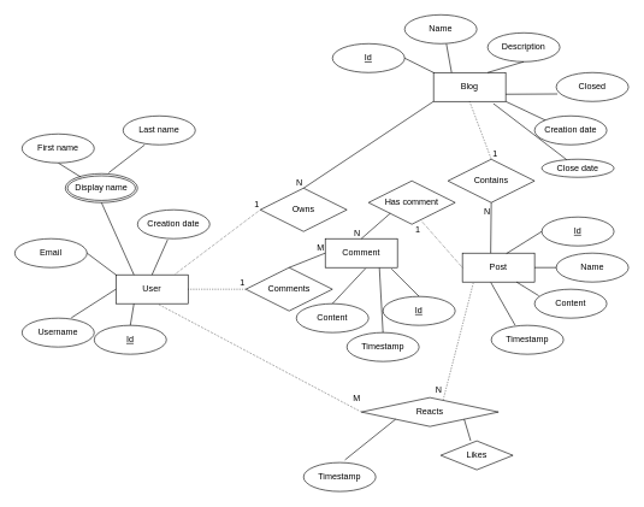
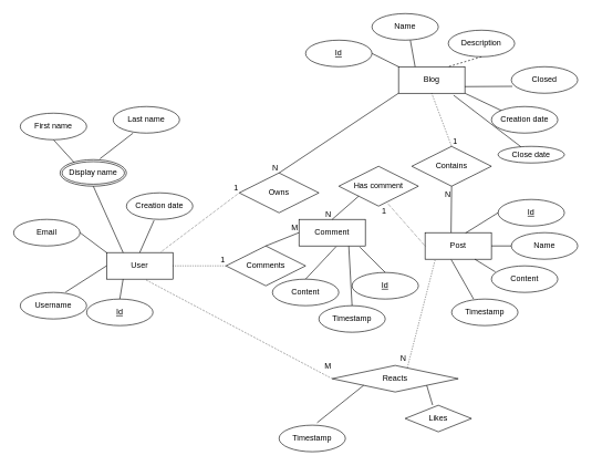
- <mxCell id="14" value="" style="endArrow=none;html=1;rounded=0;exitX=0.5;exitY=1;exitDx=0;exitDy=0;entryX=0.75;entryY=0;entryDx=0;entryDy=0;" parent="1" source="11" target="3" edge="1"><mxGeometry relative="1" as="geometry"><mxPoint x="730" y="90" as="sourcePoint" /><mxPoint x="890" y="90" as="targetPoint" /></mxGeometry></mxCell>
+ <mxCell id="14" value="" style="endArrow=none;html=1;rounded=0;exitX=0.5;exitY=1;exitDx=0;exitDy=0;entryX=0.75;entryY=0;entryDx=0;entryDy=0;dashed=1;" parent="1" source="11" target="3" edge="1"><mxGeometry relative="1" as="geometry"><mxPoint x="730" y="90" as="sourcePoint" /><mxPoint x="890" y="90" as="targetPoint" /></mxGeometry></mxCell>
- <mxCell id="52" value="First name" style="ellipse;whiteSpace=wrap;html=1;align=center;" parent="1" vertex="1"><mxGeometry x="30" y="185" width="100" height="40" as="geometry" /></mxCell>
+ <mxCell id="52" value="First name" style="ellipse;whiteSpace=wrap;html=1;align=center;" parent="1" vertex="1"><mxGeometry x="30" y="170" width="100" height="40" as="geometry" /></mxCell>
